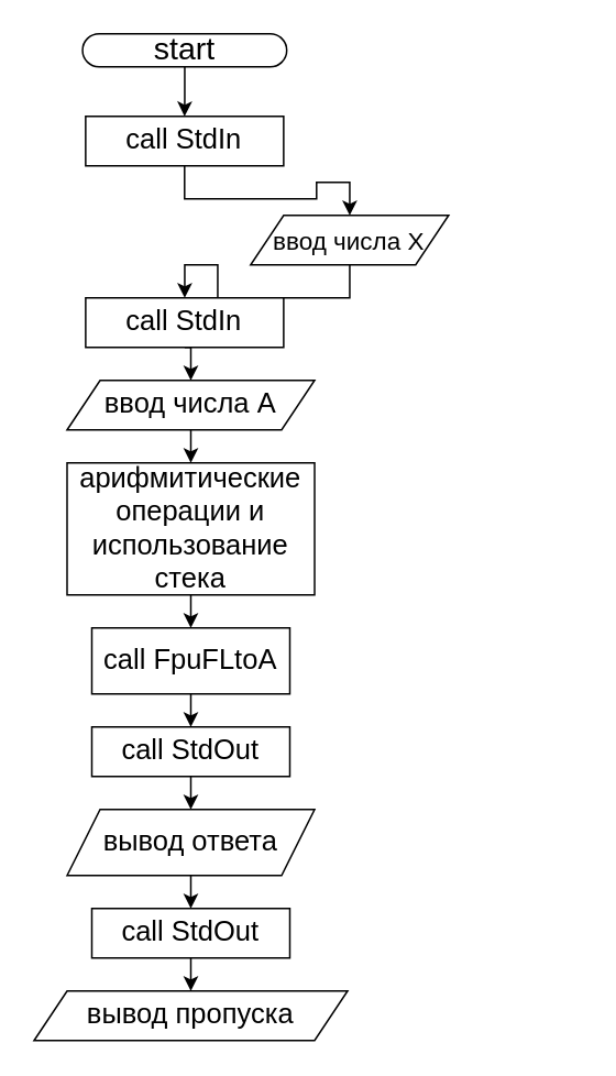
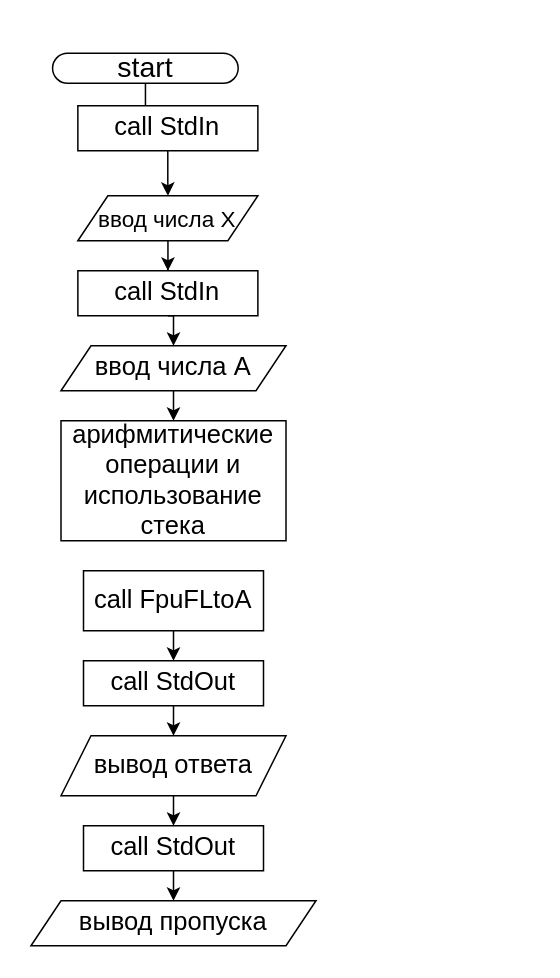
- <mxCell id="3" value="&lt;font style=&quot;font-size: 19px;&quot;&gt;start&lt;/font&gt;" style="html=1;dashed=0;whitespace=wrap;shape=mxgraph.dfd.start" parent="1" vertex="1"><mxGeometry x="49.37" y="20" width="123.75" height="20" as="geometry" /></mxCell>
+ <mxCell id="3" value="&lt;font style=&quot;font-size: 19px;&quot;&gt;start&lt;/font&gt;" style="html=1;dashed=0;whitespace=wrap;shape=mxgraph.dfd.start" parent="1" vertex="1"><mxGeometry x="34.37" y="35" width="123.75" height="20" as="geometry" /></mxCell>
- <mxCell id="8" value="&lt;font style=&quot;font-size: 15px;&quot;&gt;ввод числа Х&lt;/font&gt;" style="shape=parallelogram;perimeter=parallelogramPerimeter;whiteSpace=wrap;html=1;fixedSize=1;" vertex="1" parent="1"><mxGeometry x="151.25" y="130" width="120" height="30" as="geometry" /></mxCell>
+ <mxCell id="8" value="&lt;font style=&quot;font-size: 15px;&quot;&gt;ввод числа Х&lt;/font&gt;" style="shape=parallelogram;perimeter=parallelogramPerimeter;whiteSpace=wrap;html=1;fixedSize=1;" vertex="1" parent="1"><mxGeometry x="51.25" y="130" width="120" height="30" as="geometry" /></mxCell>
- <mxCell id="13" style="edgeStyle=orthogonalEdgeStyle;rounded=0;orthogonalLoop=1;jettySize=auto;html=1;exitX=0.5;exitY=1;exitDx=0;exitDy=0;entryX=0.5;entryY=0;entryDx=0;entryDy=0;fontSize=17;" edge="1" parent="1" source="14" target="16"><mxGeometry relative="1" as="geometry" /></mxCell>
